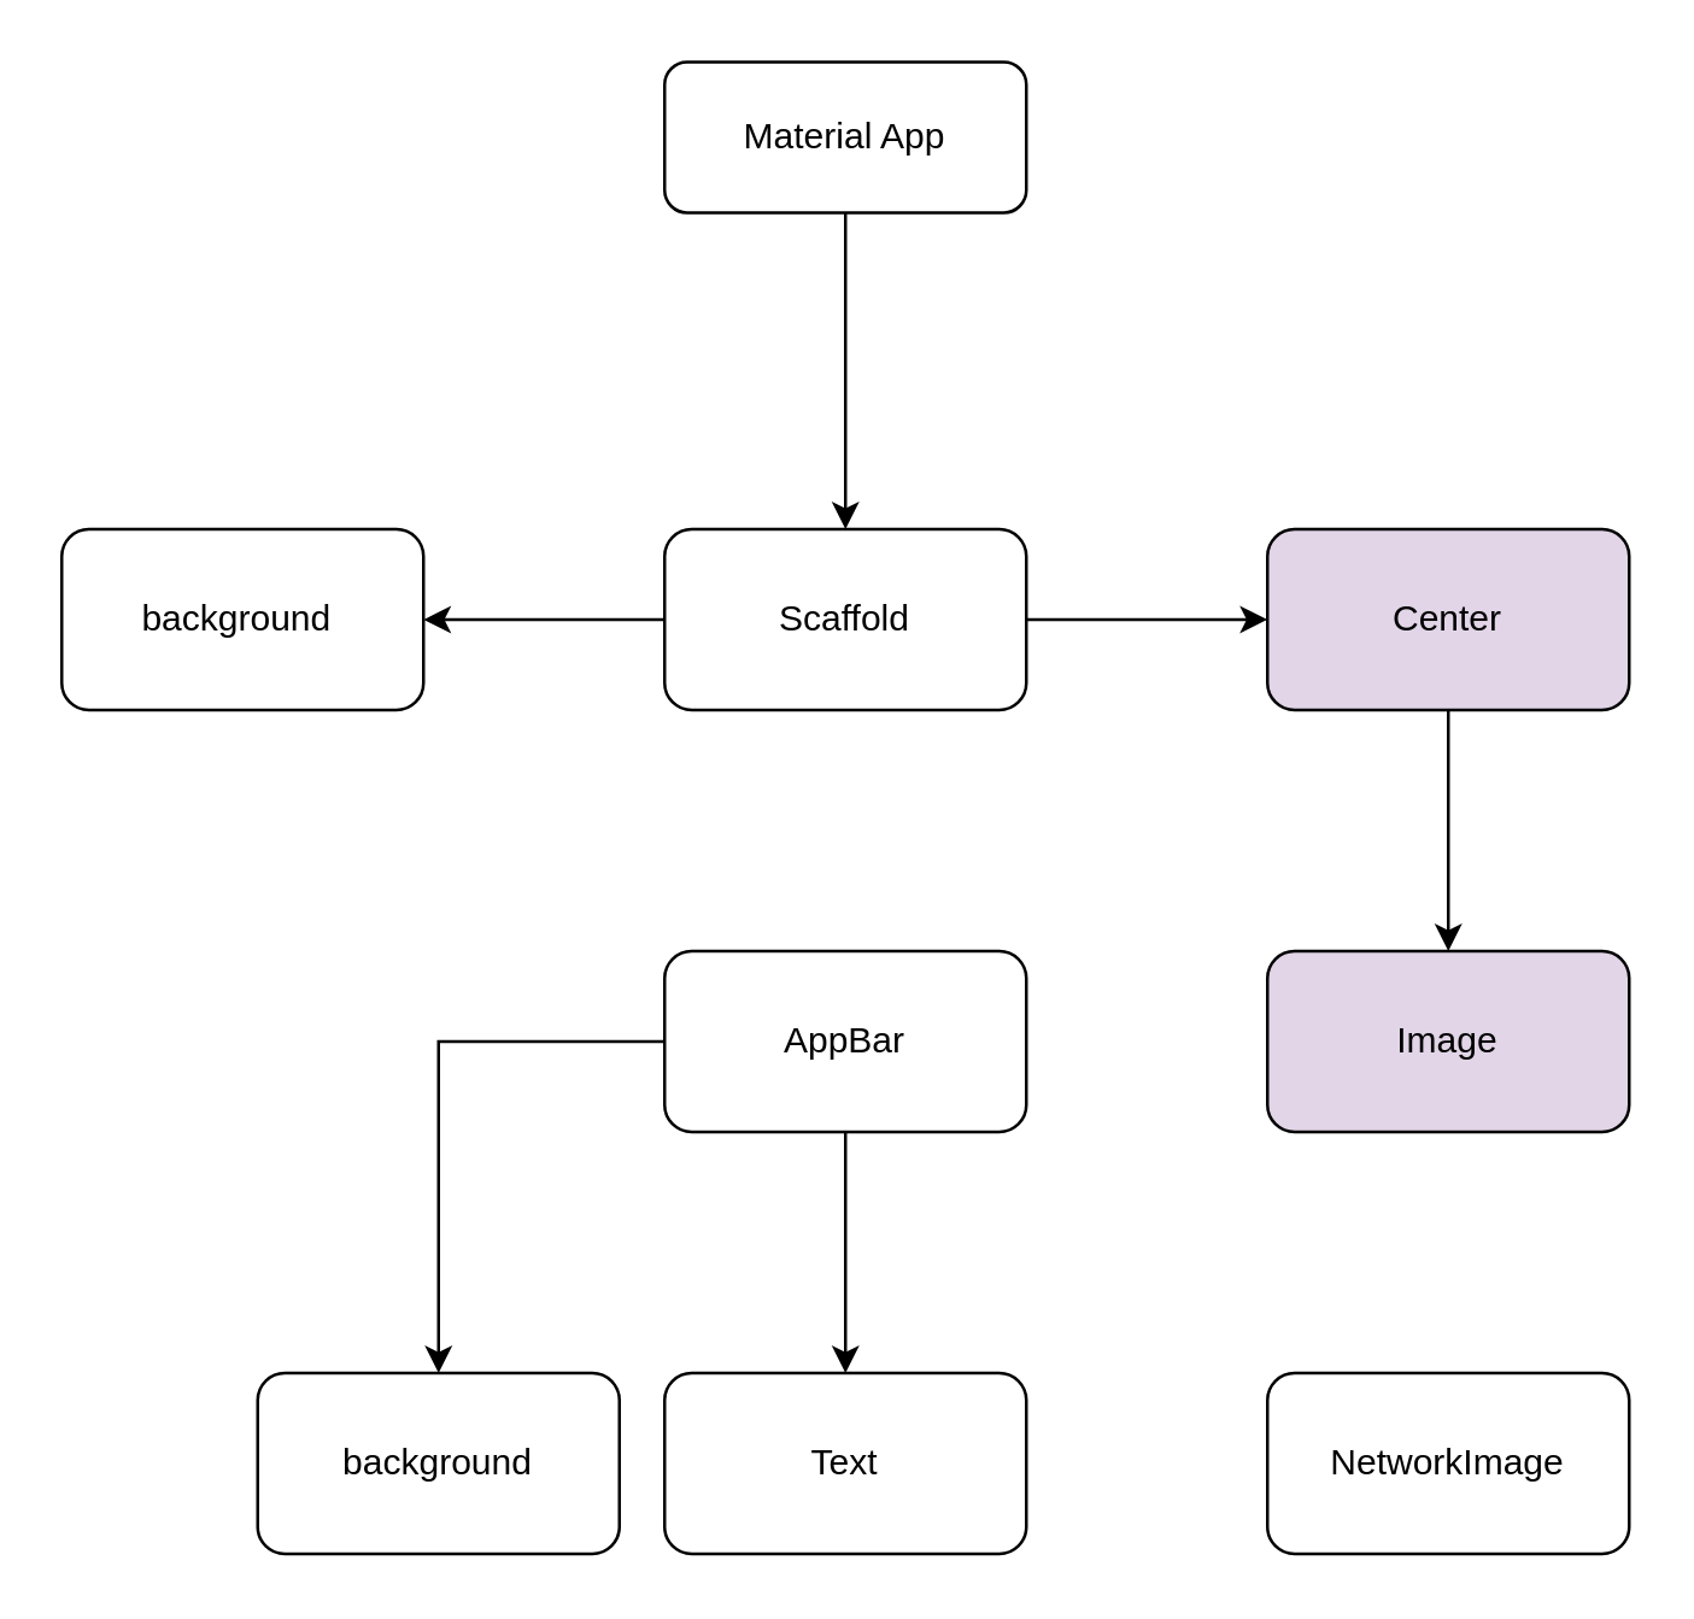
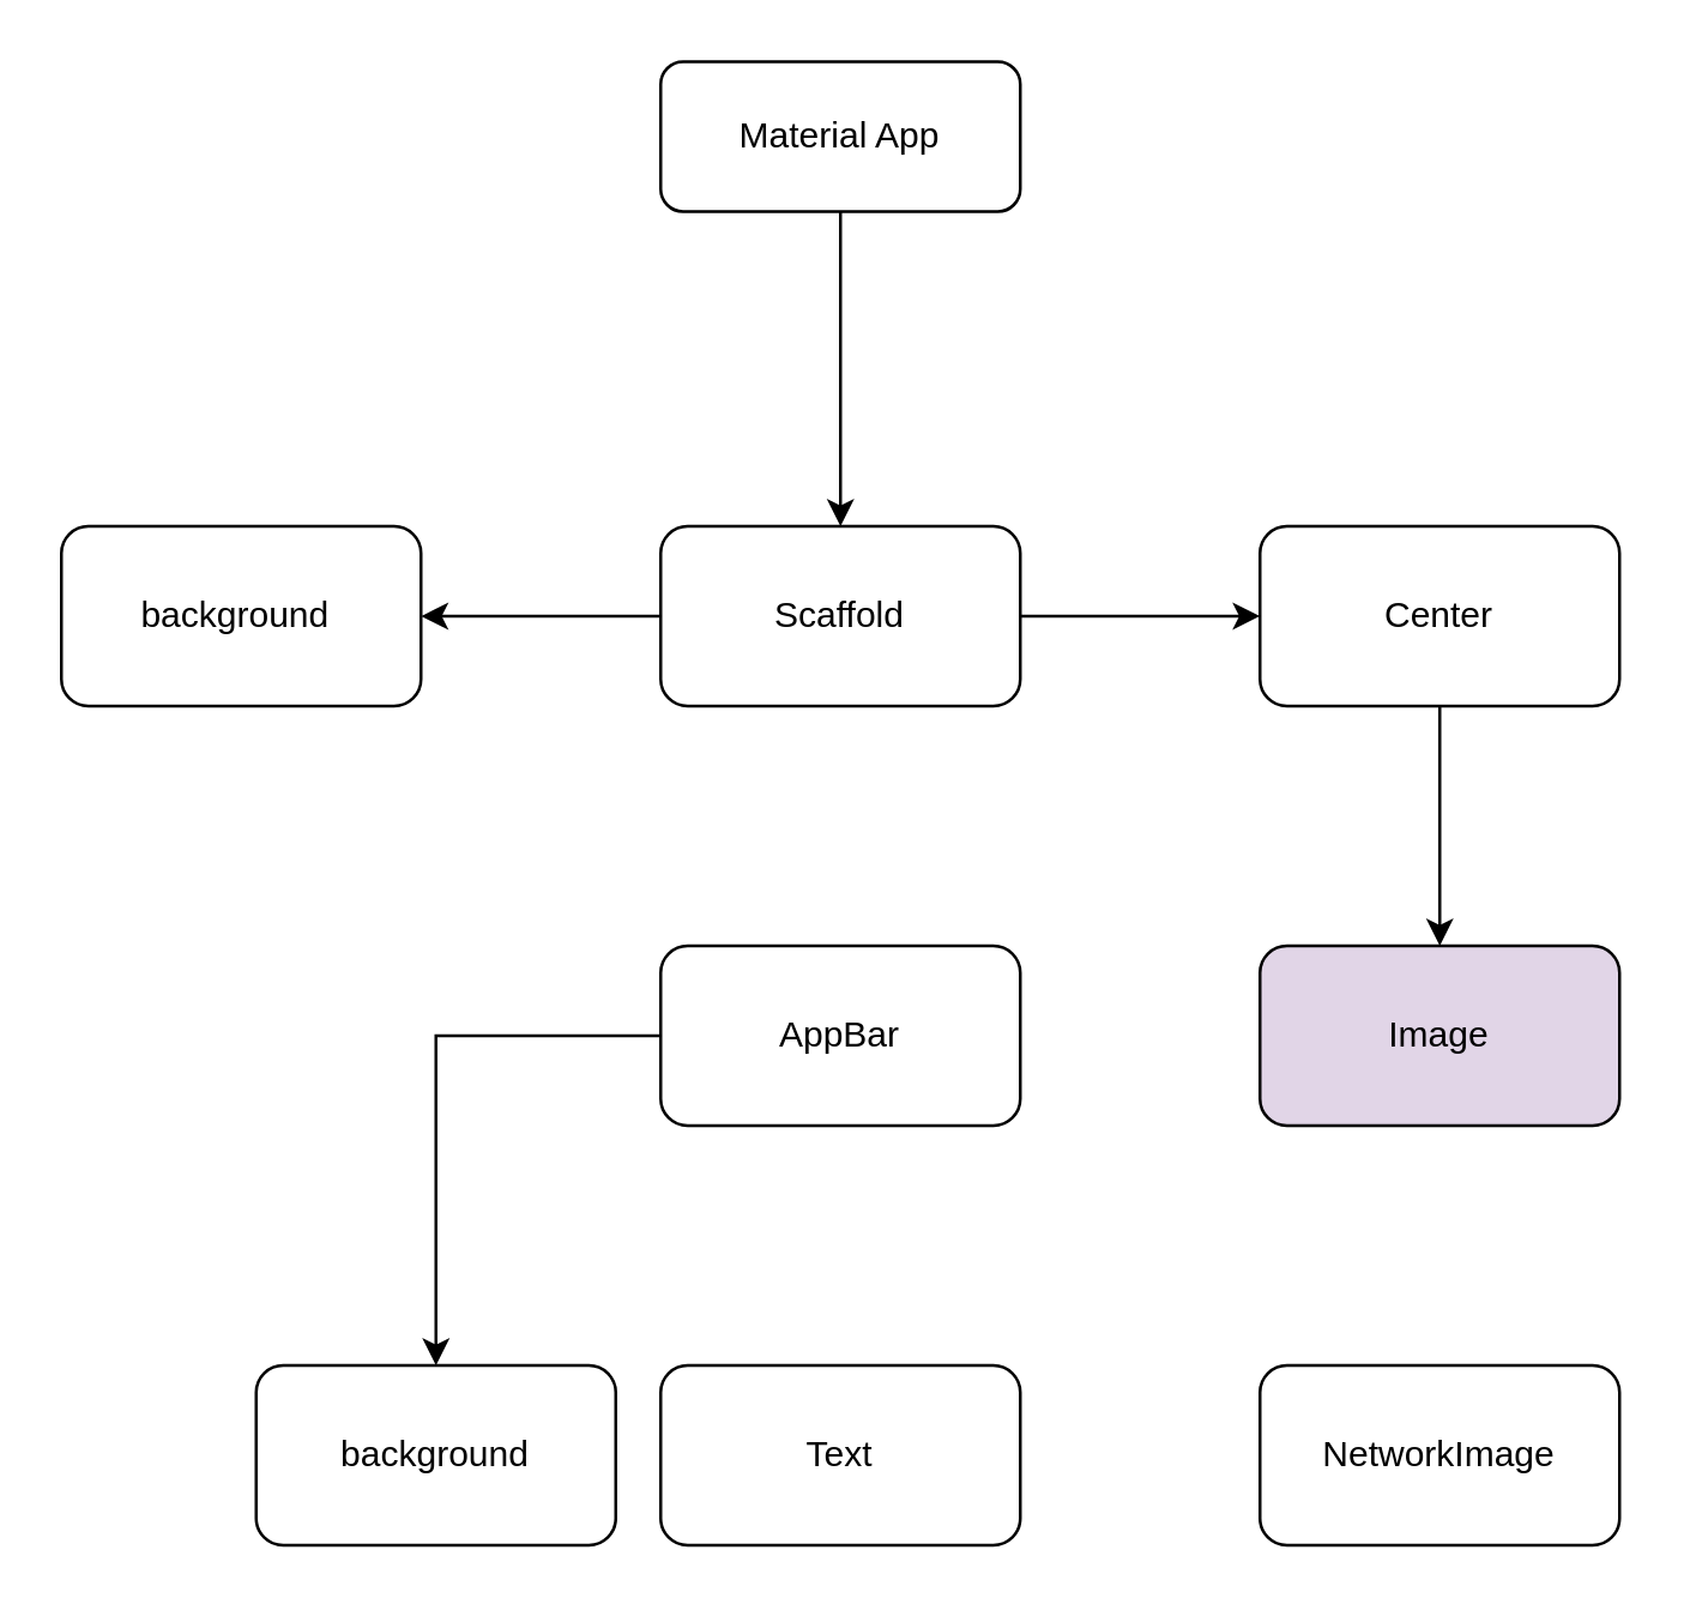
- <mxCell id="11" value="Center&lt;br&gt;" style="whiteSpace=wrap;html=1;rounded=1;fillColor=#e1d5e7;" vertex="1" parent="1"><mxGeometry x="420" y="175" width="120" height="60" as="geometry" /></mxCell>
+ <mxCell id="11" value="Center&lt;br&gt;" style="whiteSpace=wrap;html=1;rounded=1;" vertex="1" parent="1"><mxGeometry x="420" y="175" width="120" height="60" as="geometry" /></mxCell>
- <mxCell id="7" value="" style="edgeStyle=orthogonalEdgeStyle;rounded=0;orthogonalLoop=1;jettySize=auto;html=1;" edge="1" parent="1" source="9" target="15"><mxGeometry relative="1" as="geometry" /></mxCell>
